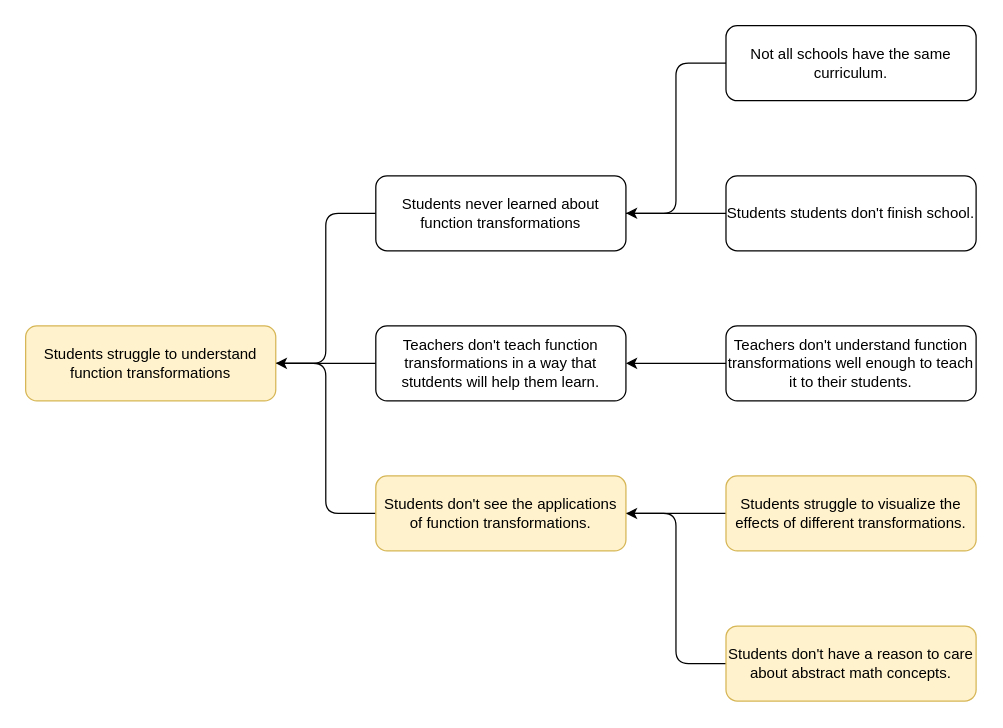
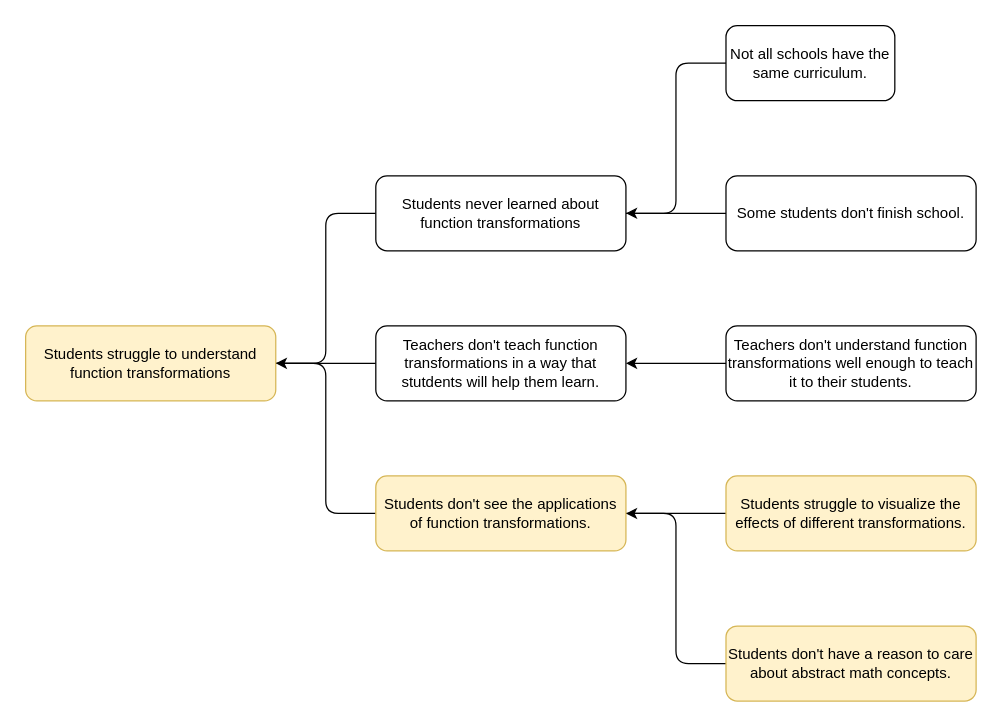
- <mxCell id="14" value="Not all schools have the same curriculum." style="rounded=1;whiteSpace=wrap;html=1;" parent="1" vertex="1"><mxGeometry x="580" y="20" width="200" height="60" as="geometry" /></mxCell>
+ <mxCell id="14" value="Not all schools have the same curriculum." style="rounded=1;whiteSpace=wrap;html=1;" parent="1" vertex="1"><mxGeometry x="580" y="20" width="135" height="60" as="geometry" /></mxCell>
- <mxCell id="15" value="Students students don't finish school." style="rounded=1;whiteSpace=wrap;html=1;" parent="1" vertex="1"><mxGeometry x="580" y="140" width="200" height="60" as="geometry" /></mxCell>
+ <mxCell id="15" value="Some students don't finish school." style="rounded=1;whiteSpace=wrap;html=1;" parent="1" vertex="1"><mxGeometry x="580" y="140" width="200" height="60" as="geometry" /></mxCell>
